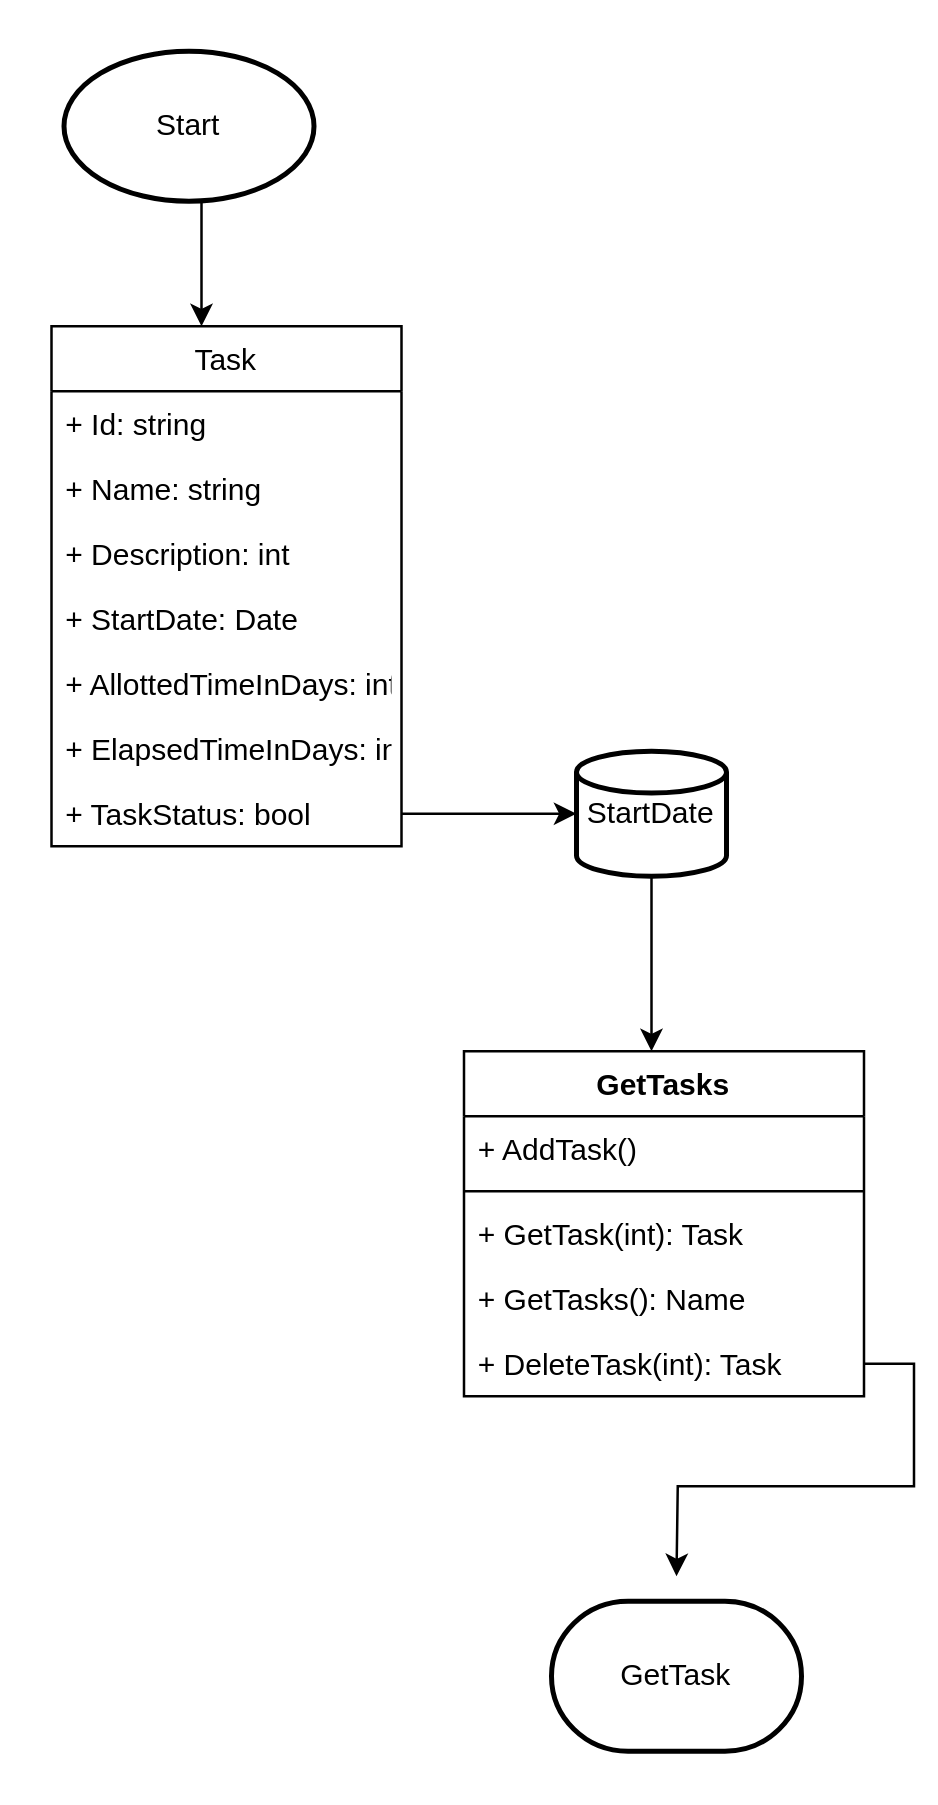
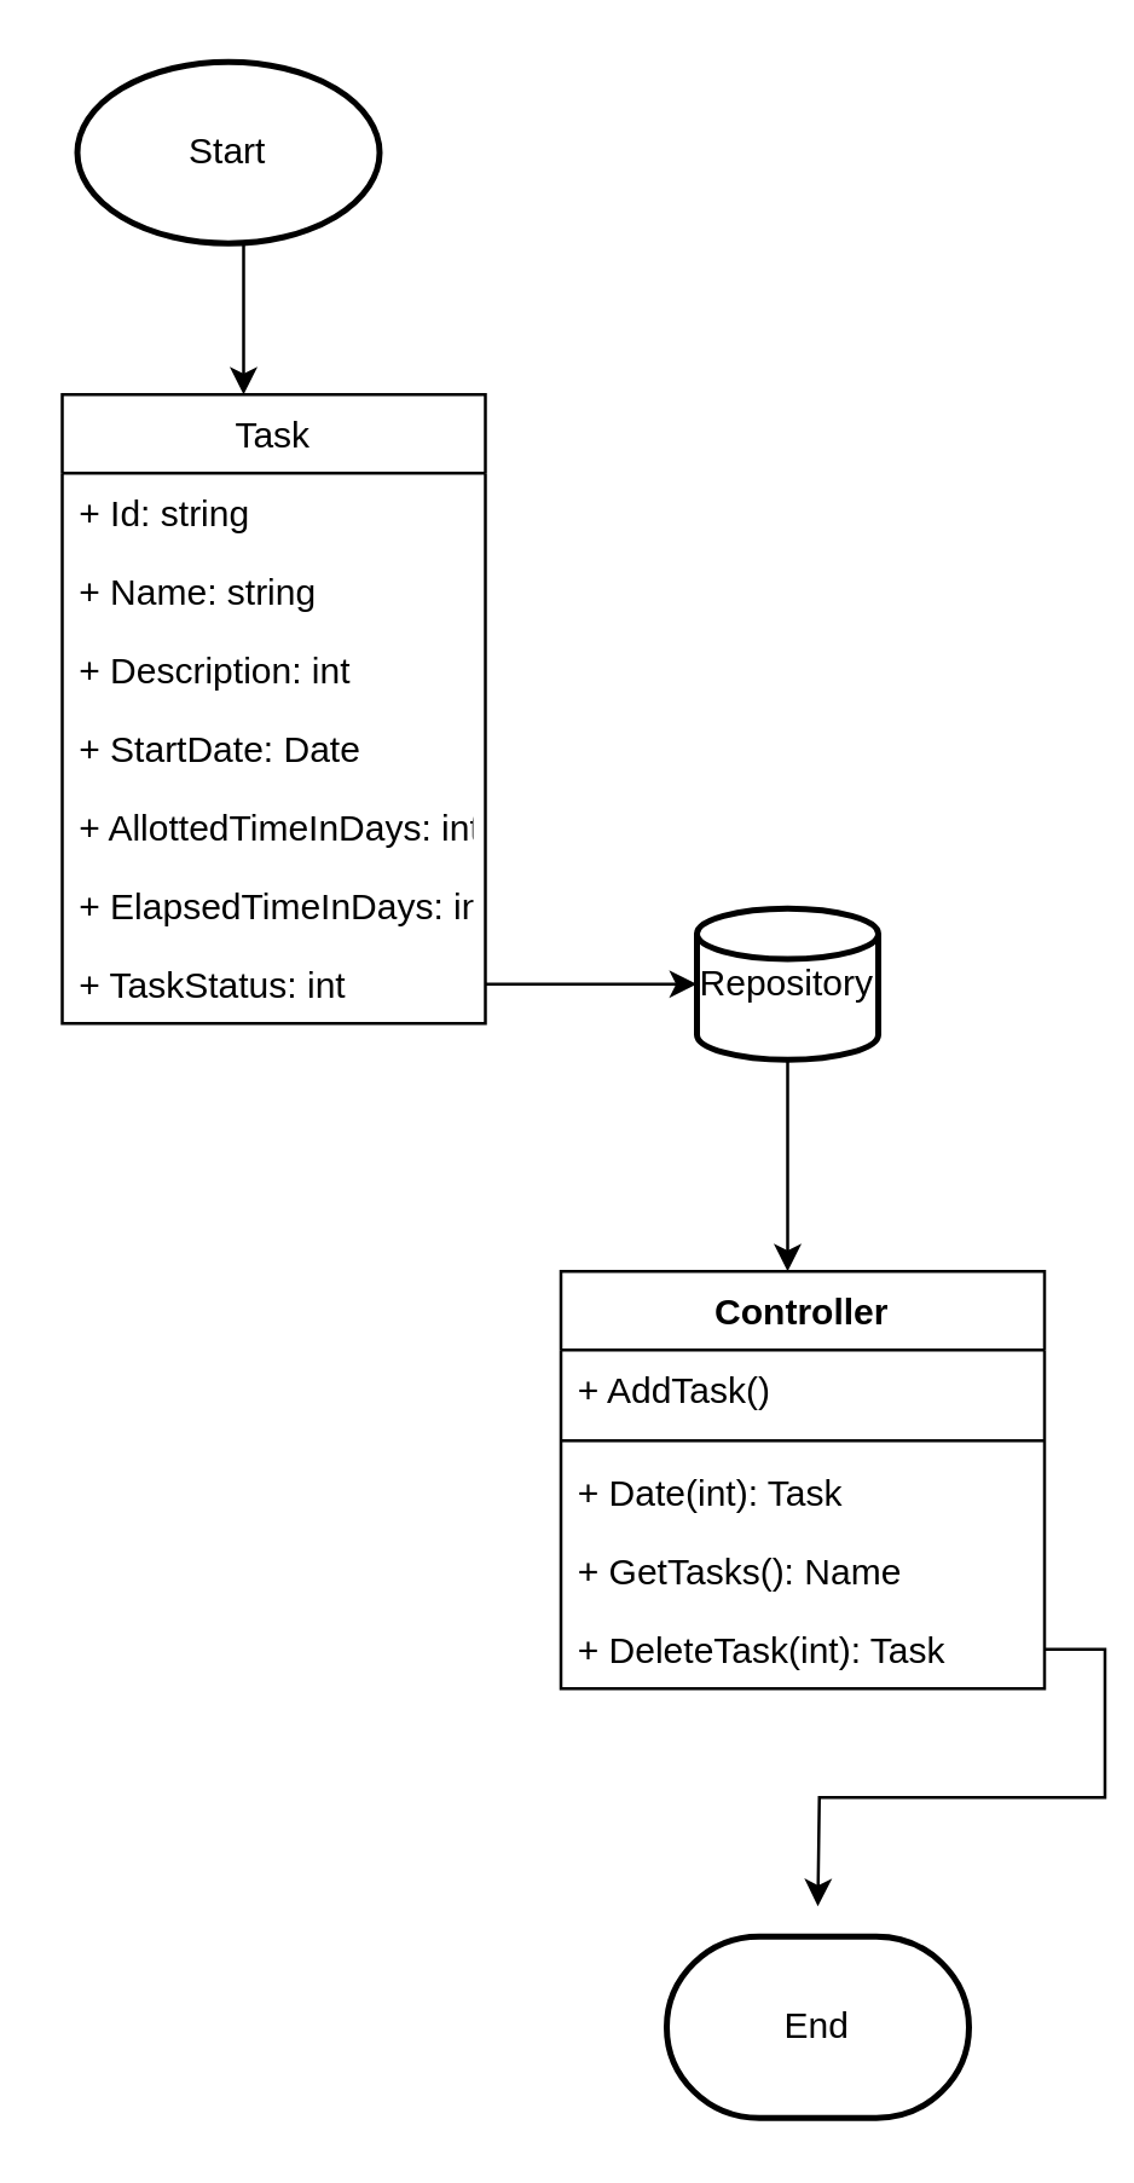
- <mxCell id="14" value="StartDate" style="strokeWidth=2;html=1;shape=mxgraph.flowchart.database;whiteSpace=wrap;" vertex="1" parent="1"><mxGeometry x="230" y="300" width="60" height="50" as="geometry" /></mxCell>
+ <mxCell id="14" value="Repository" style="strokeWidth=2;html=1;shape=mxgraph.flowchart.database;whiteSpace=wrap;" vertex="1" parent="1"><mxGeometry x="230" y="300" width="60" height="50" as="geometry" /></mxCell>
- <mxCell id="12" value="+ TaskStatus: bool" style="text;strokeColor=none;fillColor=none;align=left;verticalAlign=top;spacingLeft=4;spacingRight=4;overflow=hidden;rotatable=0;points=[[0,0.5],[1,0.5]];portConstraint=eastwest;" vertex="1" parent="5"><mxGeometry y="182" width="140" height="26" as="geometry" /></mxCell>
+ <mxCell id="12" value="+ TaskStatus: int" style="text;strokeColor=none;fillColor=none;align=left;verticalAlign=top;spacingLeft=4;spacingRight=4;overflow=hidden;rotatable=0;points=[[0,0.5],[1,0.5]];portConstraint=eastwest;" vertex="1" parent="5"><mxGeometry y="182" width="140" height="26" as="geometry" /></mxCell>
- <mxCell id="16" value="GetTasks&#10;" style="swimlane;fontStyle=1;align=center;verticalAlign=top;childLayout=stackLayout;horizontal=1;startSize=26;horizontalStack=0;resizeParent=1;resizeParentMax=0;resizeLast=0;collapsible=1;marginBottom=0;" vertex="1" parent="1"><mxGeometry x="185" y="420" width="160" height="138" as="geometry" /></mxCell>
+ <mxCell id="16" value="Controller&#10;" style="swimlane;fontStyle=1;align=center;verticalAlign=top;childLayout=stackLayout;horizontal=1;startSize=26;horizontalStack=0;resizeParent=1;resizeParentMax=0;resizeLast=0;collapsible=1;marginBottom=0;" vertex="1" parent="1"><mxGeometry x="185" y="420" width="160" height="138" as="geometry" /></mxCell>
- <mxCell id="19" value="+ GetTask(int): Task" style="text;strokeColor=none;fillColor=none;align=left;verticalAlign=top;spacingLeft=4;spacingRight=4;overflow=hidden;rotatable=0;points=[[0,0.5],[1,0.5]];portConstraint=eastwest;" vertex="1" parent="16"><mxGeometry y="60" width="160" height="26" as="geometry" /></mxCell>
+ <mxCell id="19" value="+ Date(int): Task" style="text;strokeColor=none;fillColor=none;align=left;verticalAlign=top;spacingLeft=4;spacingRight=4;overflow=hidden;rotatable=0;points=[[0,0.5],[1,0.5]];portConstraint=eastwest;" vertex="1" parent="16"><mxGeometry y="60" width="160" height="26" as="geometry" /></mxCell>
- <mxCell id="4" value="GetTask" style="strokeWidth=2;html=1;shape=mxgraph.flowchart.terminator;whiteSpace=wrap;" vertex="1" parent="1"><mxGeometry x="220" y="640" width="100" height="60" as="geometry" /></mxCell>
+ <mxCell id="4" value="End" style="strokeWidth=2;html=1;shape=mxgraph.flowchart.terminator;whiteSpace=wrap;" vertex="1" parent="1"><mxGeometry x="220" y="640" width="100" height="60" as="geometry" /></mxCell>
